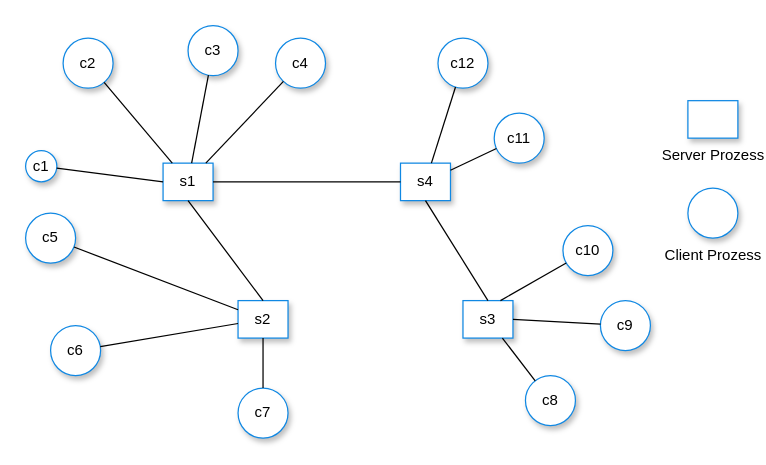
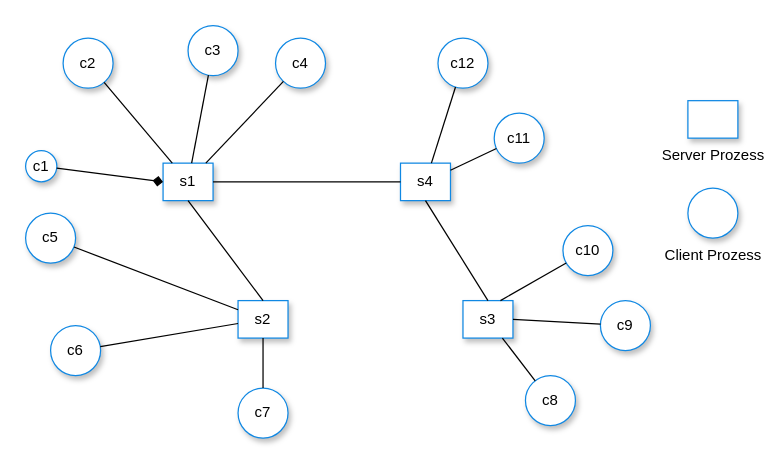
- <mxCell id="20" value="" style="endArrow=none;html=1;rounded=0;entryX=0;entryY=0.5;entryDx=0;entryDy=0;" edge="1" parent="1" source="3" target="2"><mxGeometry width="50" height="50" relative="1" as="geometry"><mxPoint x="200" y="200" as="sourcePoint" /><mxPoint x="250" y="150" as="targetPoint" /></mxGeometry></mxCell>
+ <mxCell id="20" value="" style="endArrow=diamond;html=1;rounded=0;entryX=0;entryY=0.5;entryDx=0;entryDy=0;" edge="1" parent="1" source="3" target="2"><mxGeometry width="50" height="50" relative="1" as="geometry"><mxPoint x="200" y="200" as="sourcePoint" /><mxPoint x="250" y="150" as="targetPoint" /></mxGeometry></mxCell>
